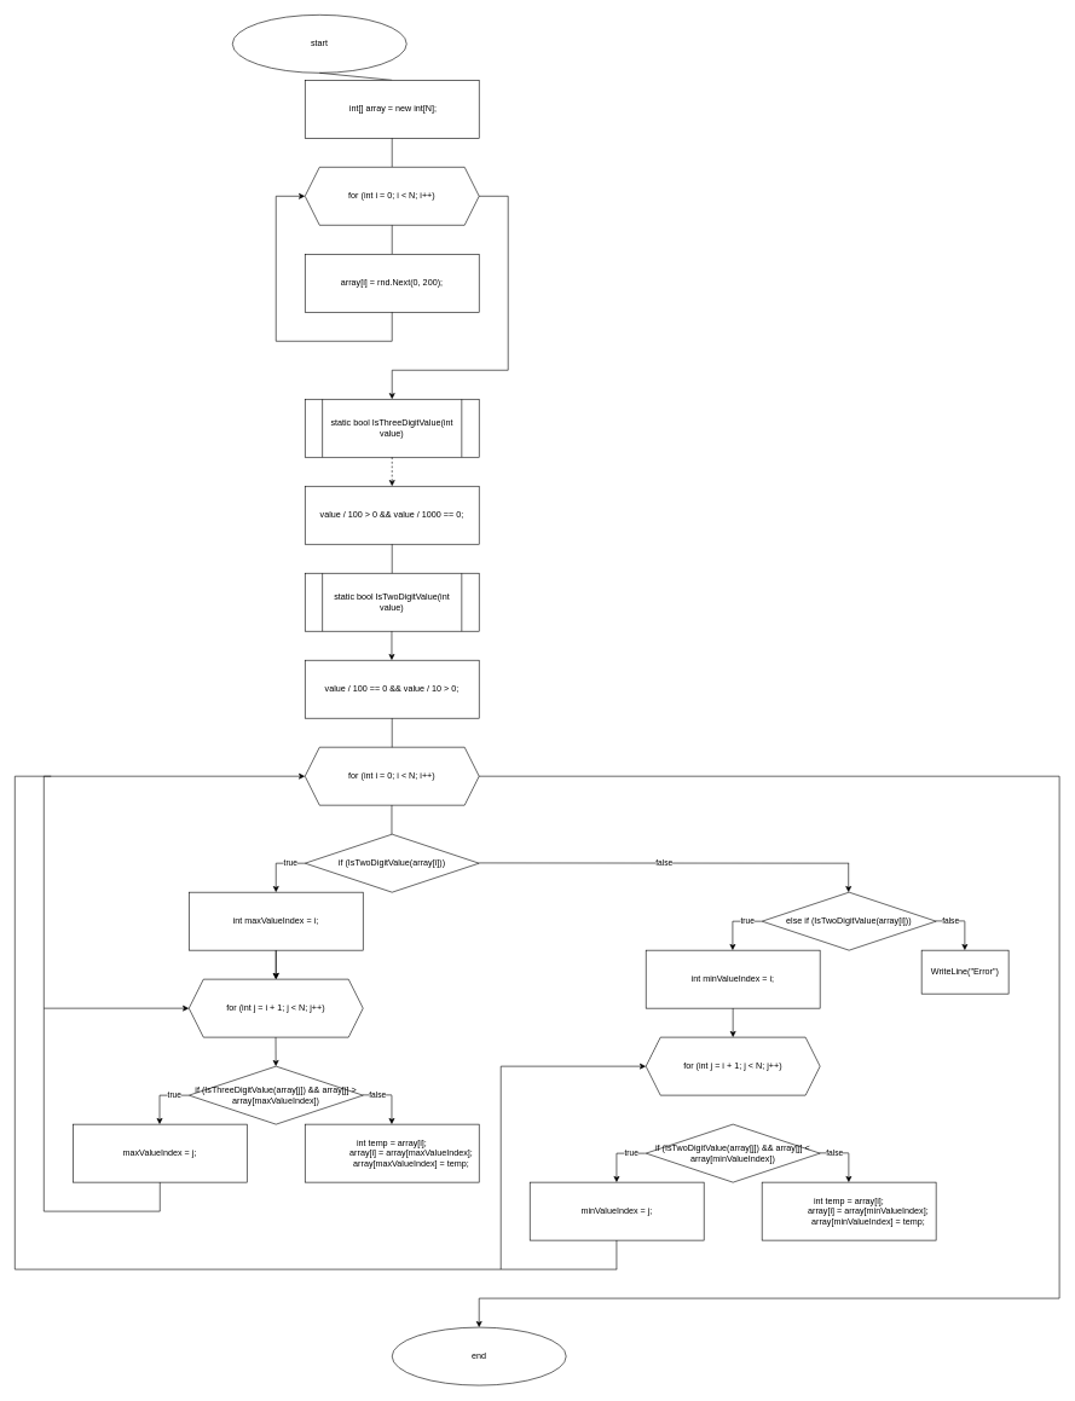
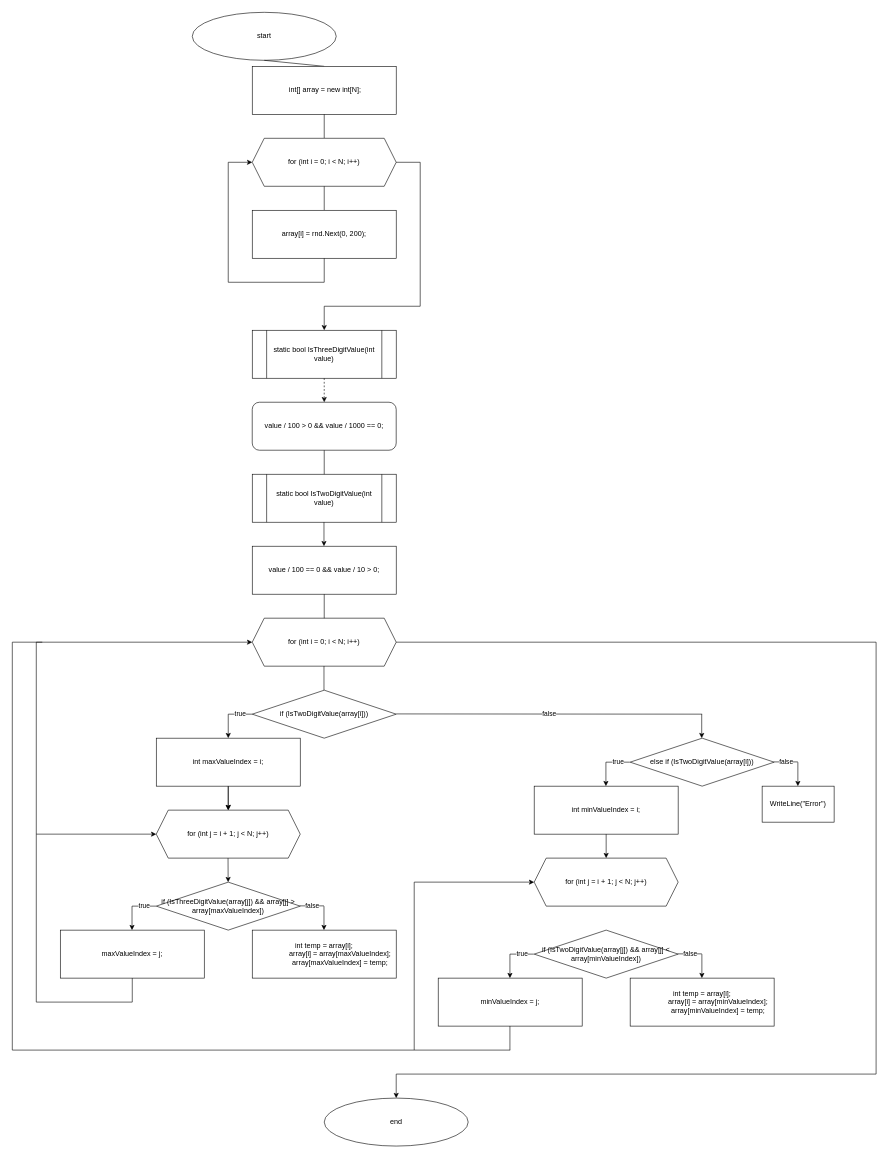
- <mxCell id="19" value="value / 100 &gt; 0 &amp;&amp; value / 1000 == 0;" style="rounded=0;whiteSpace=wrap;html=1;" vertex="1" parent="1"><mxGeometry x="420" y="670" width="240" height="80" as="geometry" /></mxCell>
+ <mxCell id="19" value="value / 100 &gt; 0 &amp;&amp; value / 1000 == 0;" style="whiteSpace=wrap;html=1;rounded=1;" vertex="1" parent="1"><mxGeometry x="420" y="670" width="240" height="80" as="geometry" /></mxCell>
